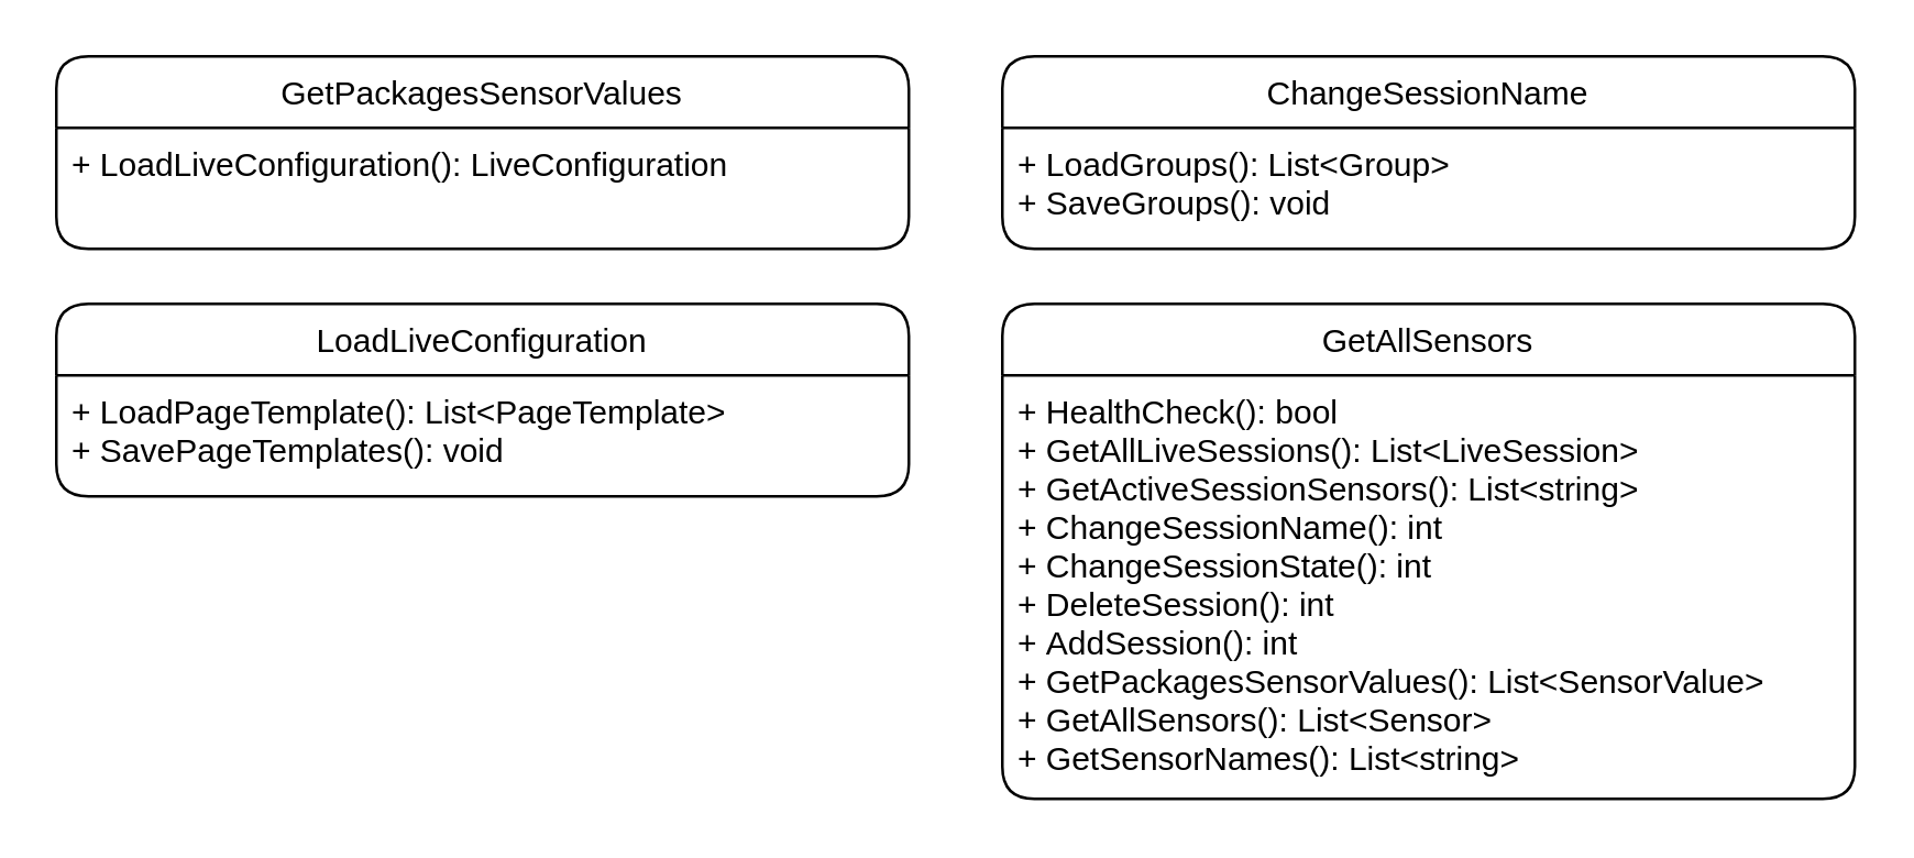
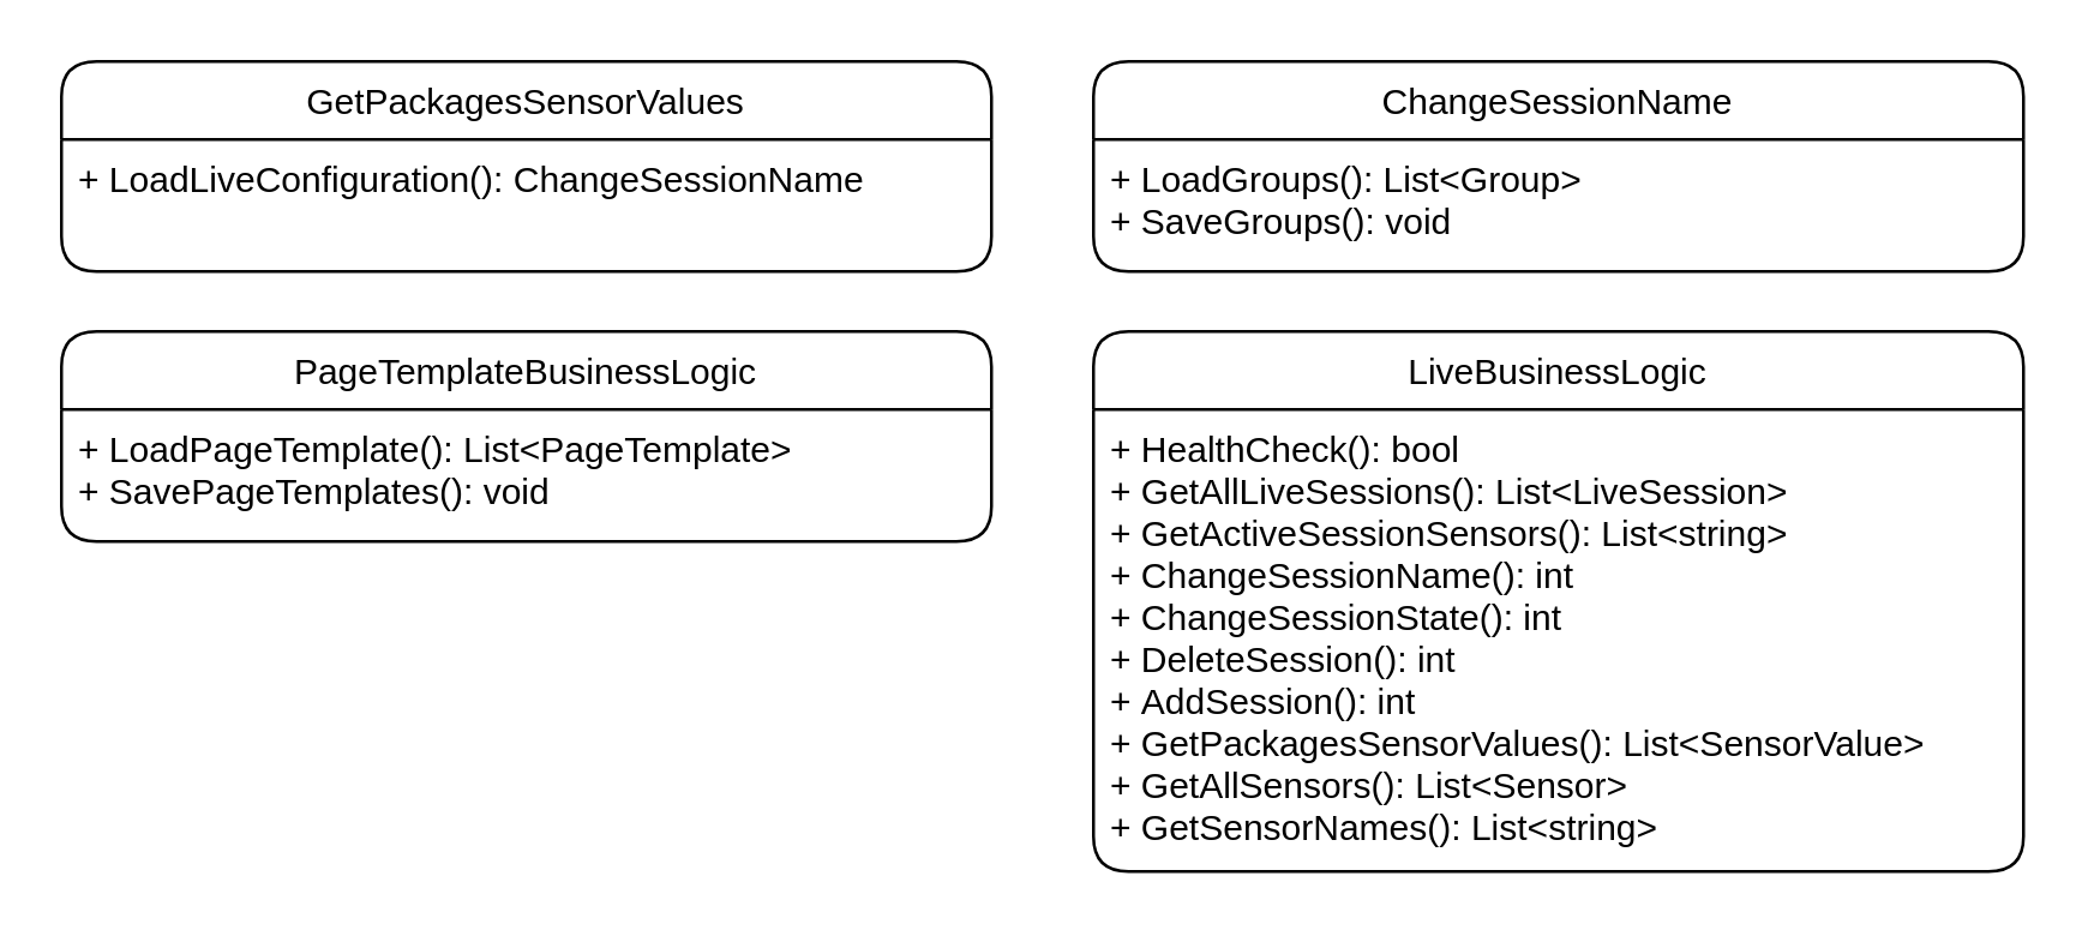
- <mxCell id="3" value="+ LoadLiveConfiguration(): LiveConfiguration" style="text;align=left;verticalAlign=top;spacingLeft=4;spacingRight=4;overflow=hidden;rotatable=0;points=[[0,0.5],[1,0.5]];portConstraint=eastwest;fontStyle=0;rounded=1;" parent="2" vertex="1"><mxGeometry y="26" width="310" height="26" as="geometry" /></mxCell>
+ <mxCell id="3" value="+ LoadLiveConfiguration(): ChangeSessionName" style="text;align=left;verticalAlign=top;spacingLeft=4;spacingRight=4;overflow=hidden;rotatable=0;points=[[0,0.5],[1,0.5]];portConstraint=eastwest;fontStyle=0;rounded=1;" parent="2" vertex="1"><mxGeometry y="26" width="310" height="26" as="geometry" /></mxCell>
- <mxCell id="6" value="LoadLiveConfiguration" style="swimlane;fontStyle=0;align=center;verticalAlign=top;childLayout=stackLayout;horizontal=1;startSize=26;horizontalStack=0;resizeParent=1;resizeLast=0;collapsible=1;marginBottom=0;shadow=0;strokeWidth=1;rounded=1;" vertex="1" parent="1"><mxGeometry x="20" y="110" width="310" height="70" as="geometry"><mxRectangle x="130" y="380" width="160" height="26" as="alternateBounds" /></mxGeometry></mxCell>
+ <mxCell id="6" value="PageTemplateBusinessLogic" style="swimlane;fontStyle=0;align=center;verticalAlign=top;childLayout=stackLayout;horizontal=1;startSize=26;horizontalStack=0;resizeParent=1;resizeLast=0;collapsible=1;marginBottom=0;shadow=0;strokeWidth=1;rounded=1;" vertex="1" parent="1"><mxGeometry x="20" y="110" width="310" height="70" as="geometry"><mxRectangle x="130" y="380" width="160" height="26" as="alternateBounds" /></mxGeometry></mxCell>
- <mxCell id="8" value="GetAllSensors" style="swimlane;fontStyle=0;align=center;verticalAlign=top;childLayout=stackLayout;horizontal=1;startSize=26;horizontalStack=0;resizeParent=1;resizeLast=0;collapsible=1;marginBottom=0;shadow=0;strokeWidth=1;rounded=1;" vertex="1" parent="1"><mxGeometry x="364" y="110" width="310" height="180" as="geometry"><mxRectangle x="130" y="380" width="160" height="26" as="alternateBounds" /></mxGeometry></mxCell>
+ <mxCell id="8" value="LiveBusinessLogic" style="swimlane;fontStyle=0;align=center;verticalAlign=top;childLayout=stackLayout;horizontal=1;startSize=26;horizontalStack=0;resizeParent=1;resizeLast=0;collapsible=1;marginBottom=0;shadow=0;strokeWidth=1;rounded=1;" vertex="1" parent="1"><mxGeometry x="364" y="110" width="310" height="180" as="geometry"><mxRectangle x="130" y="380" width="160" height="26" as="alternateBounds" /></mxGeometry></mxCell>
